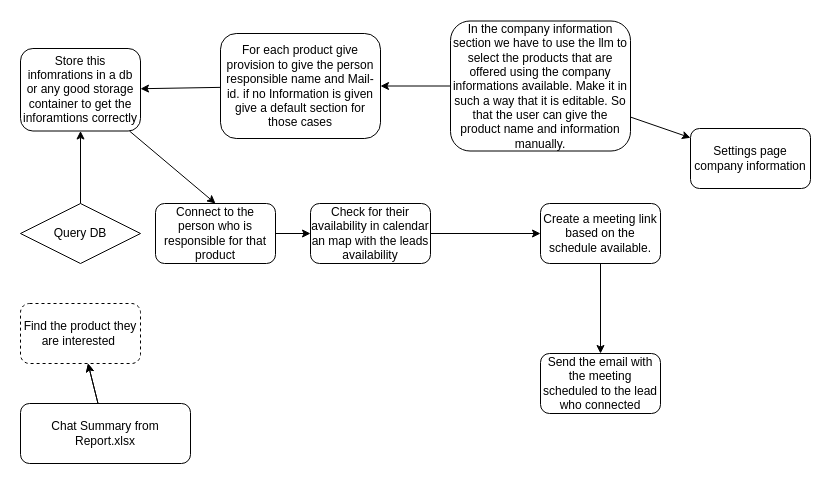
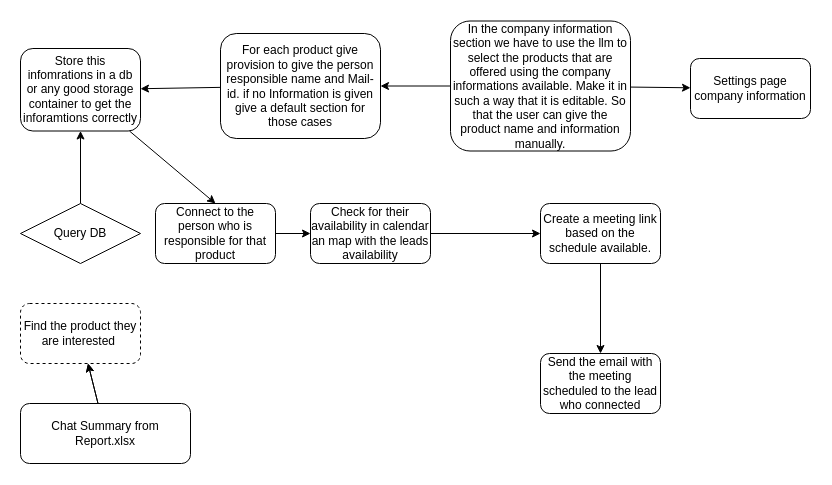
- <mxCell id="20" value="Settings page company information" style="whiteSpace=wrap;html=1;rounded=1;" parent="1" vertex="1"><mxGeometry x="690" y="128" width="120" height="60" as="geometry" /></mxCell>
+ <mxCell id="20" value="Settings page company information" style="whiteSpace=wrap;html=1;rounded=1;" parent="1" vertex="1"><mxGeometry x="690" y="58" width="120" height="60" as="geometry" /></mxCell>
